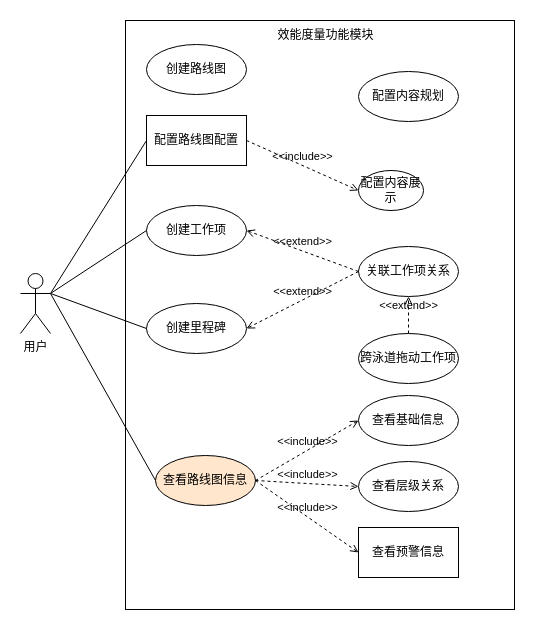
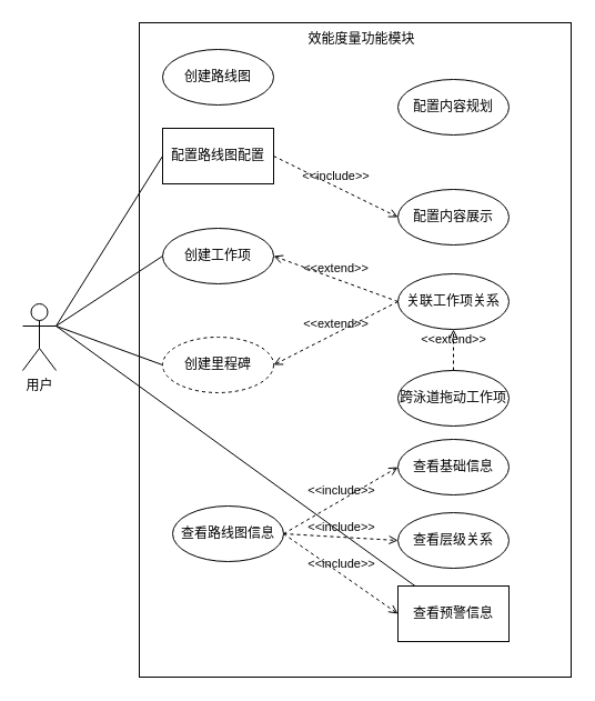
- <mxCell id="11" value="配置内容展示" style="ellipse;whiteSpace=wrap;html=1;" vertex="1" parent="1"><mxGeometry x="358" y="170" width="65" height="40" as="geometry" /></mxCell>
+ <mxCell id="11" value="配置内容展示" style="ellipse;whiteSpace=wrap;html=1;" vertex="1" parent="1"><mxGeometry x="358" y="170" width="100" height="50" as="geometry" /></mxCell>
- <mxCell id="15" value="创建里程碑" style="ellipse;whiteSpace=wrap;html=1;" vertex="1" parent="1"><mxGeometry x="146" y="303" width="100" height="50" as="geometry" /></mxCell>
+ <mxCell id="15" value="创建里程碑" style="ellipse;whiteSpace=wrap;html=1;dashed=1;" vertex="1" parent="1"><mxGeometry x="146" y="303" width="100" height="50" as="geometry" /></mxCell>
- <mxCell id="27" value="" style="endArrow=none;html=1;rounded=0;exitX=1;exitY=0.333;exitDx=0;exitDy=0;exitPerimeter=0;entryX=0;entryY=0.5;entryDx=0;entryDy=0;" edge="1" parent="1" source="2" target="8"><mxGeometry width="50" height="50" relative="1" as="geometry"><mxPoint x="90" y="333" as="sourcePoint" /><mxPoint x="186" y="109" as="targetPoint" /></mxGeometry></mxCell>
+ <mxCell id="27" value="" style="endArrow=none;html=1;rounded=0;exitX=1;exitY=0.333;exitDx=0;exitDy=0;exitPerimeter=0;" edge="1" parent="1" source="2" target="12"><mxGeometry width="50" height="50" relative="1" as="geometry"><mxPoint x="90" y="333" as="sourcePoint" /><mxPoint x="186" y="109" as="targetPoint" /></mxGeometry></mxCell>
- <mxCell id="8" value="查看路线图信息" style="ellipse;whiteSpace=wrap;html=1;fillColor=#ffe6cc;" vertex="1" parent="1"><mxGeometry x="155" y="455" width="100" height="50" as="geometry" /></mxCell>
+ <mxCell id="8" value="查看路线图信息" style="ellipse;whiteSpace=wrap;html=1;" vertex="1" parent="1"><mxGeometry x="155" y="455" width="100" height="50" as="geometry" /></mxCell>
